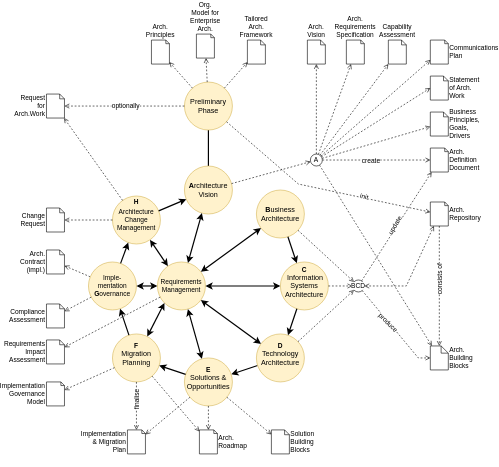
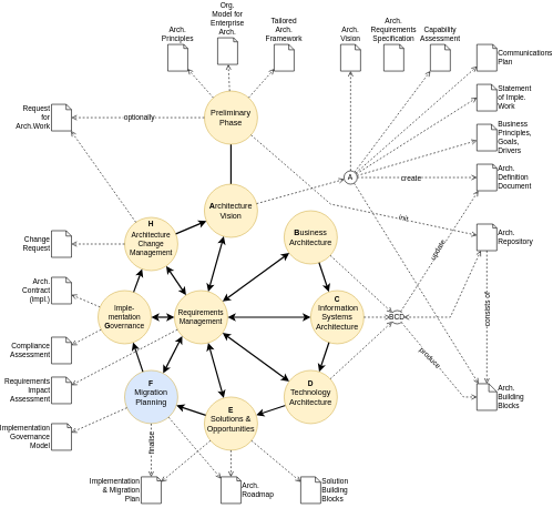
- <mxCell id="82" value="Statement of Arch. Work" style="shape=note;whiteSpace=wrap;html=1;fontSize=11;size=8;labelPosition=right;verticalLabelPosition=middle;align=left;verticalAlign=middle;" vertex="1" parent="1"><mxGeometry x="660" y="90" width="30" height="40" as="geometry" /></mxCell>
+ <mxCell id="82" value="Statement of Imple. Work" style="shape=note;whiteSpace=wrap;html=1;fontSize=11;size=8;labelPosition=right;verticalLabelPosition=middle;align=left;verticalAlign=middle;" vertex="1" parent="1"><mxGeometry x="660" y="90" width="30" height="40" as="geometry" /></mxCell>
- <mxCell id="47" style="edgeStyle=none;rounded=0;html=1;startArrow=none;startFill=0;jettySize=auto;orthogonalLoop=1;fontSize=11;endArrow=open;endFill=0;dashed=1;" edge="1" parent="1" source="83" target="46"><mxGeometry relative="1" as="geometry"><mxPoint x="330.666" y="324.317" as="sourcePoint" /><mxPoint x="380" y="282.632" as="targetPoint" /></mxGeometry></mxCell>
- <mxCell id="10" value="Migration Planning&lt;br&gt;" style="ellipse;whiteSpace=wrap;html=1;aspect=fixed;fillColor=#fff2cc;strokeColor=#d6b656;" vertex="1" parent="1"><mxGeometry x="130" y="520" width="80" height="80" as="geometry" /></mxCell>
+ <mxCell id="10" value="Migration Planning&lt;br&gt;" style="ellipse;whiteSpace=wrap;html=1;aspect=fixed;fillColor=#dae8fc;strokeColor=#d6b656;" vertex="1" parent="1"><mxGeometry x="130" y="520" width="80" height="80" as="geometry" /></mxCell>
